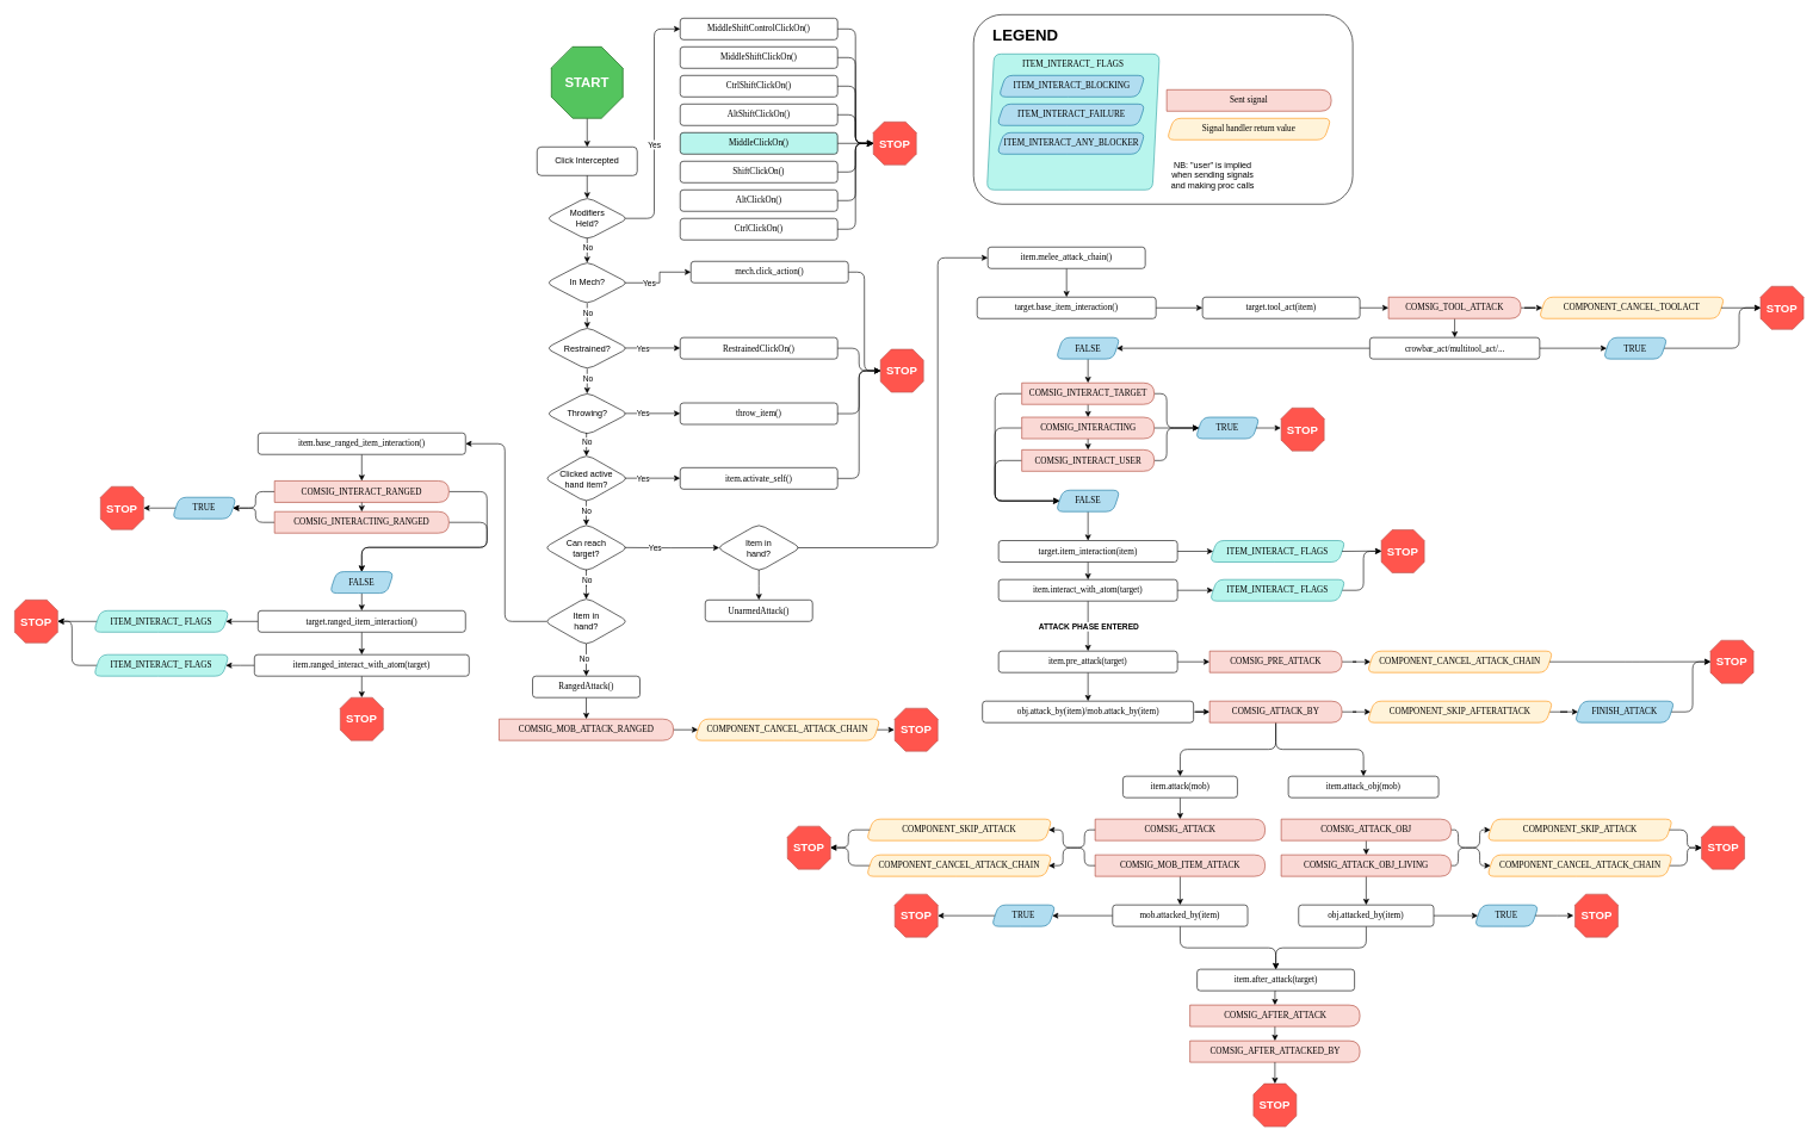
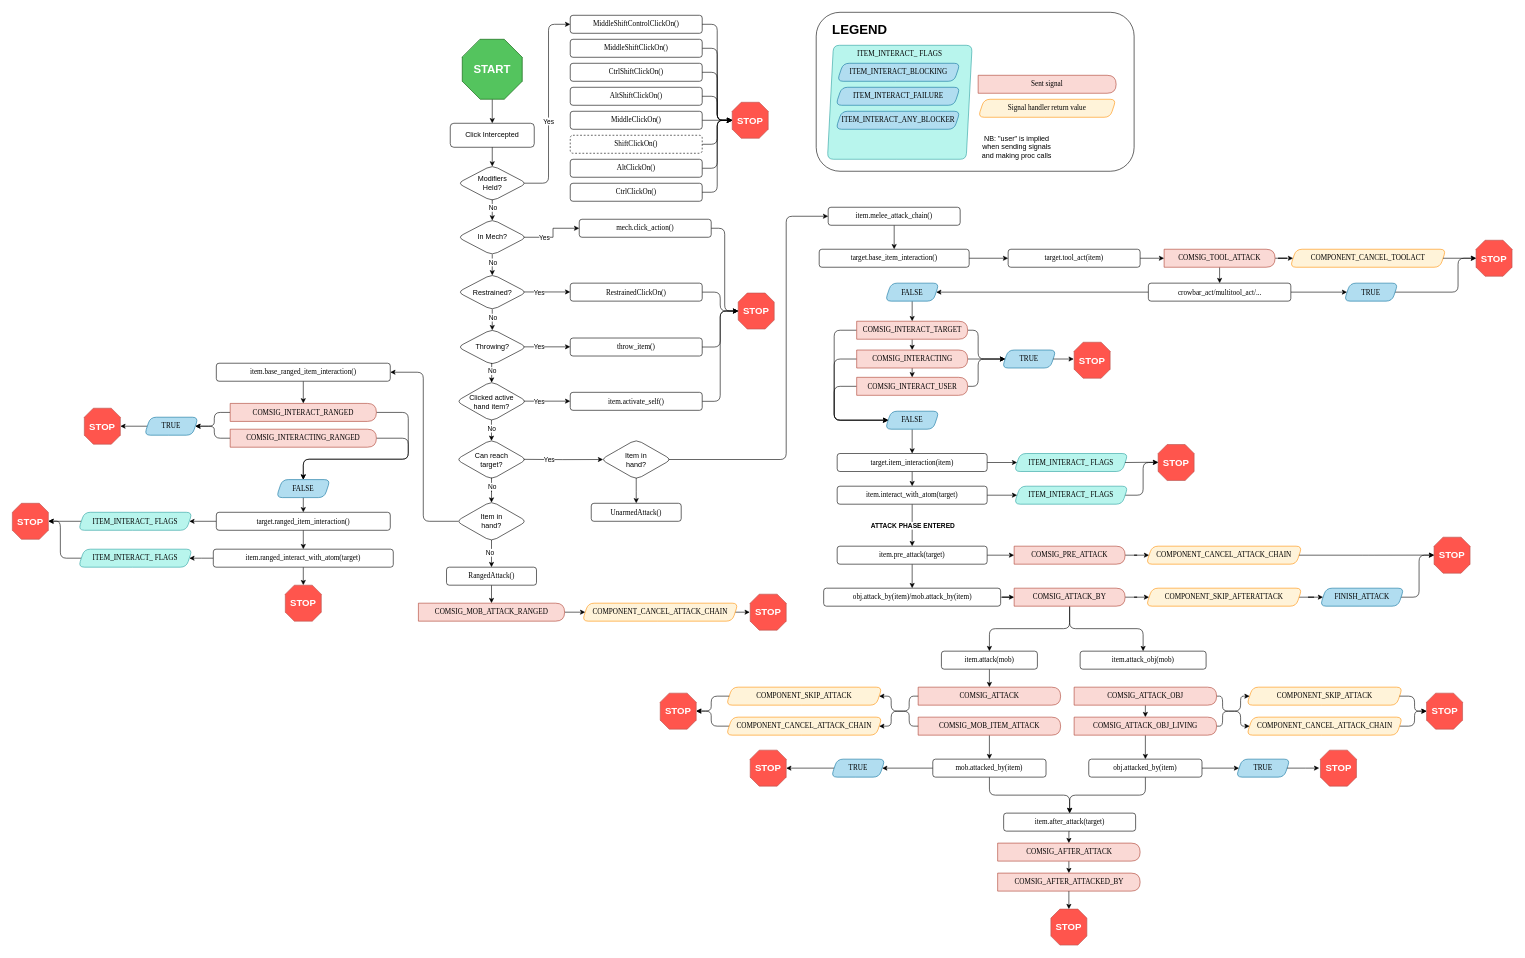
- <mxCell id="24" value="MiddleClickOn()" style="rounded=1;whiteSpace=wrap;html=1;fontFamily=JetBrains Mono;fillColor=#b8f5ed;" parent="1" vertex="1"><mxGeometry x="950" y="185" width="220" height="30" as="geometry" /></mxCell>
+ <mxCell id="24" value="MiddleClickOn()" style="rounded=1;whiteSpace=wrap;html=1;fontFamily=JetBrains Mono;" parent="1" vertex="1"><mxGeometry x="950" y="185" width="220" height="30" as="geometry" /></mxCell>
- <mxCell id="26" value="ShiftClickOn()" style="rounded=1;whiteSpace=wrap;html=1;fontFamily=JetBrains Mono;" parent="1" vertex="1"><mxGeometry x="950" y="225" width="220" height="30" as="geometry" /></mxCell>
+ <mxCell id="26" value="ShiftClickOn()" style="rounded=1;whiteSpace=wrap;html=1;fontFamily=JetBrains Mono;dashed=1;" parent="1" vertex="1"><mxGeometry x="950" y="225" width="220" height="30" as="geometry" /></mxCell>
- <mxCell id="204" style="edgeStyle=orthogonalEdgeStyle;rounded=0;orthogonalLoop=1;jettySize=auto;html=1;exitX=0.5;exitY=1;exitDx=0;exitDy=0;entryX=0.5;entryY=0;entryDx=0;entryDy=0;" edge="1" parent="1" source="88" target="91"><mxGeometry relative="1" as="geometry" /></mxCell>
